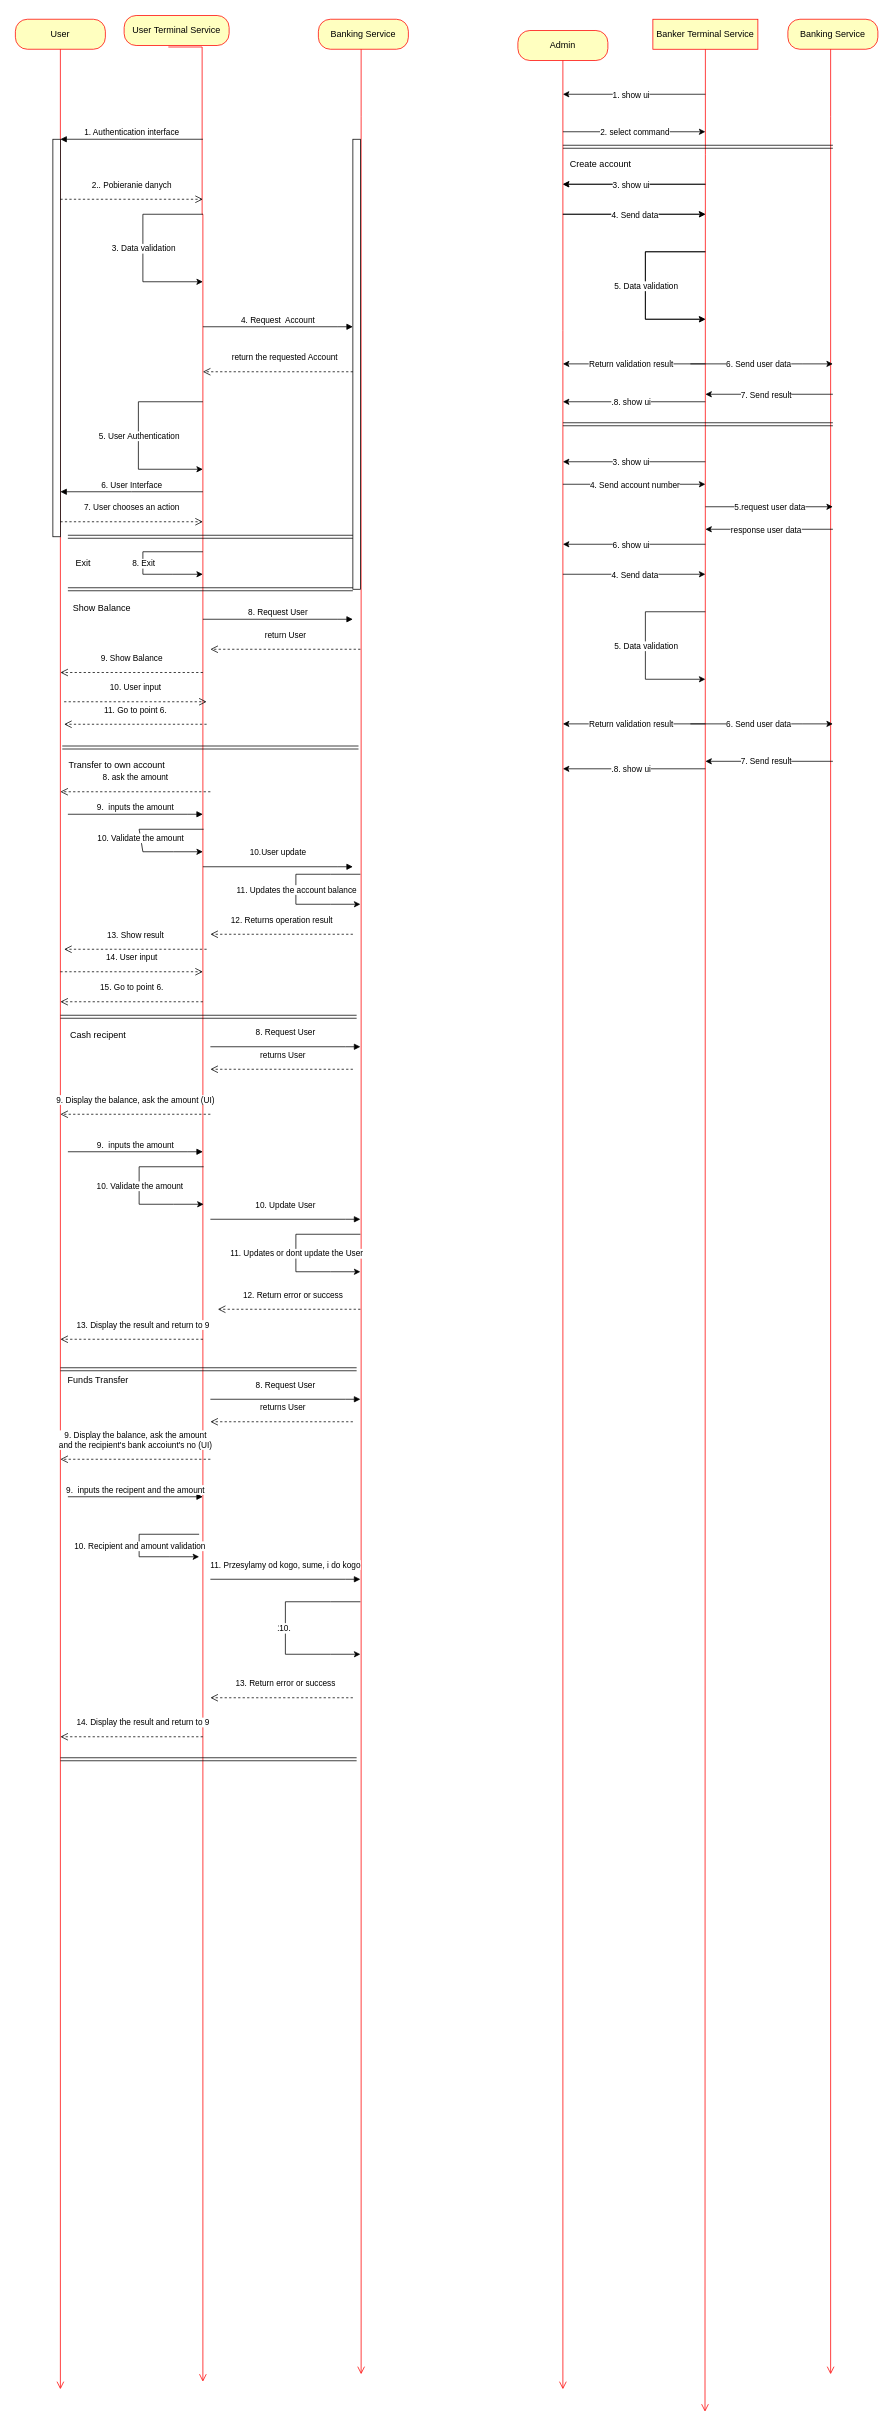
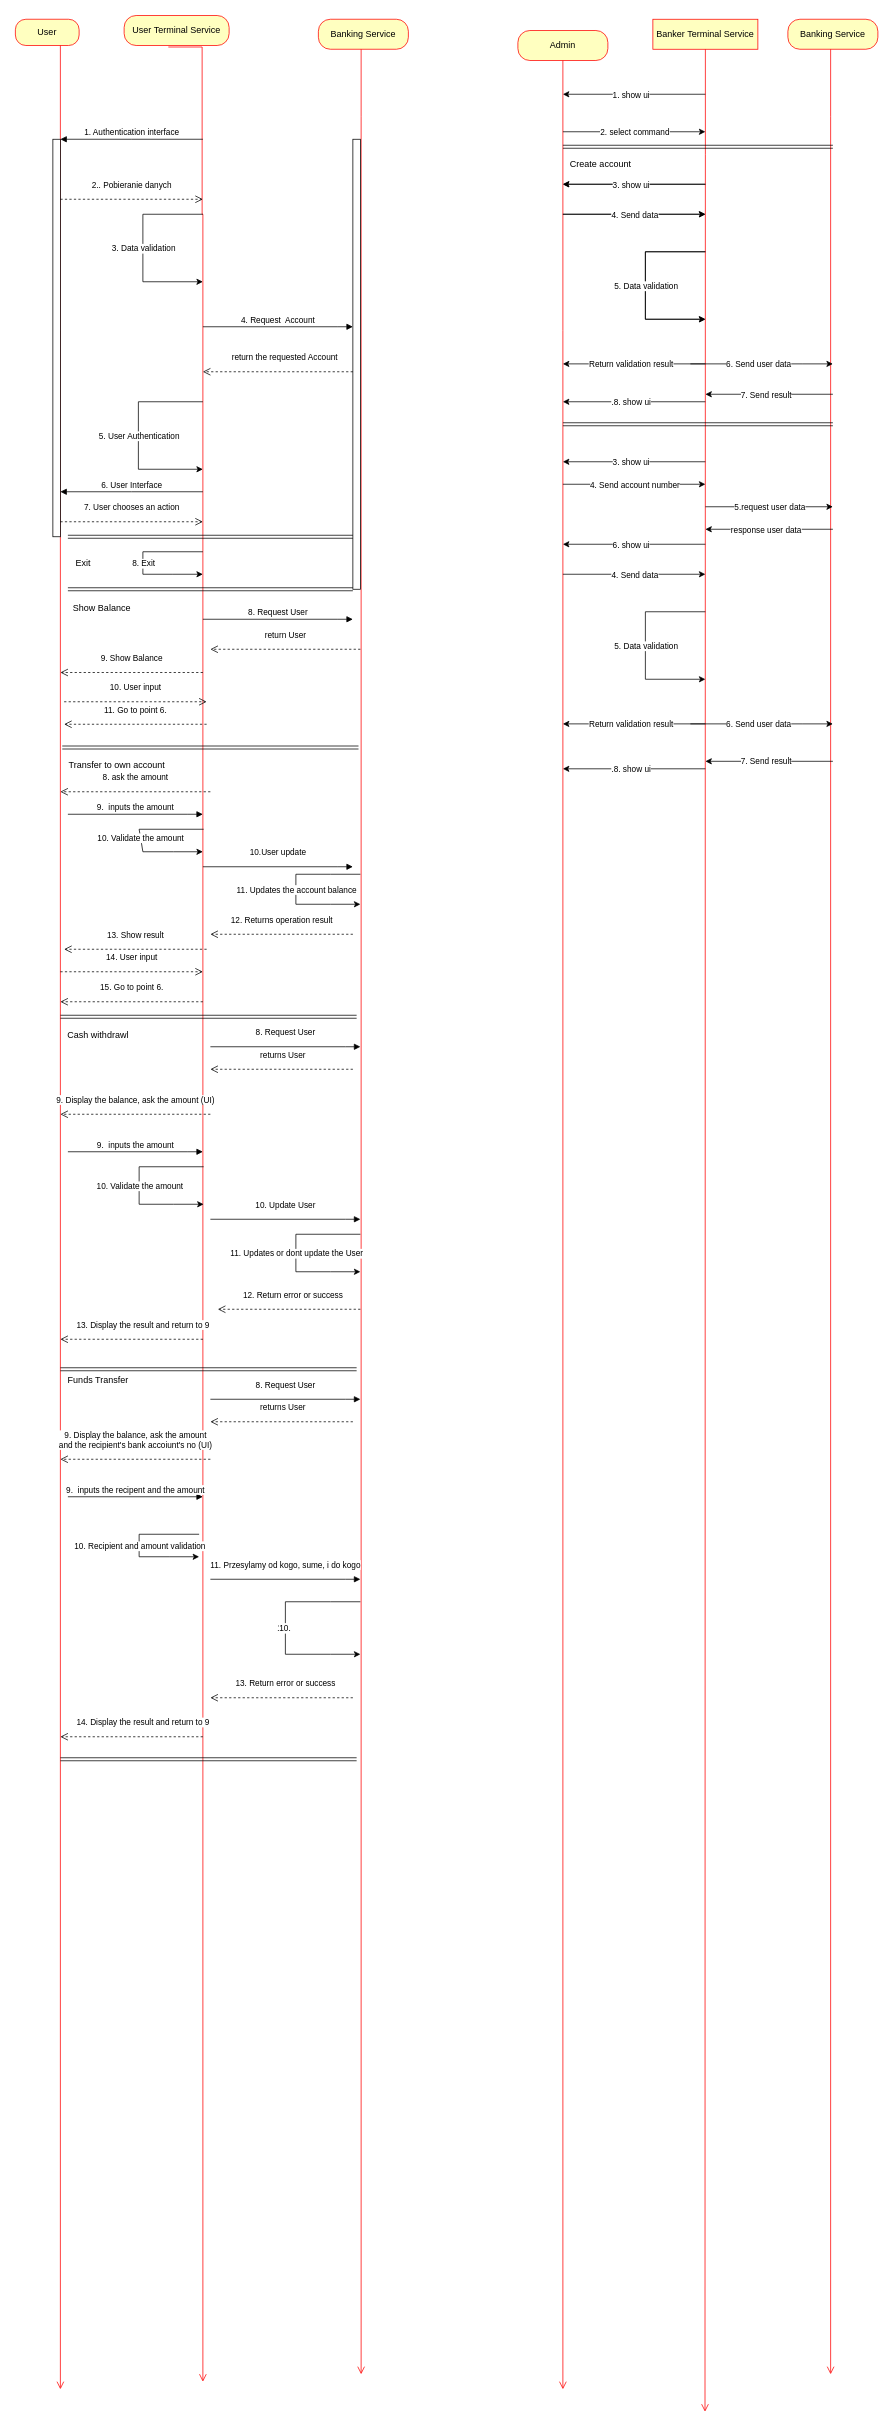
- <mxCell id="3" value="User" style="rounded=1;whiteSpace=wrap;html=1;arcSize=40;fontColor=#000000;fillColor=#ffffc0;strokeColor=#ff0000;" parent="1" vertex="1"><mxGeometry x="20" y="25" width="120" height="40" as="geometry" /></mxCell>
+ <mxCell id="3" value="User" style="rounded=1;whiteSpace=wrap;html=1;arcSize=40;fontColor=#000000;fillColor=#ffffc0;strokeColor=#ff0000;" parent="1" vertex="1"><mxGeometry x="20" y="25" width="85" height="35" as="geometry" /></mxCell>
- <mxCell id="44" value="Cash recipent" style="text;html=1;align=center;verticalAlign=middle;resizable=0;points=[];autosize=1;strokeColor=none;fillColor=none;" parent="1" vertex="1"><mxGeometry x="80" y="1365" width="100" height="30" as="geometry" /></mxCell>
+ <mxCell id="44" value="Cash withdrawl" style="text;html=1;align=center;verticalAlign=middle;resizable=0;points=[];autosize=1;strokeColor=none;fillColor=none;" parent="1" vertex="1"><mxGeometry x="80" y="1365" width="100" height="30" as="geometry" /></mxCell>
